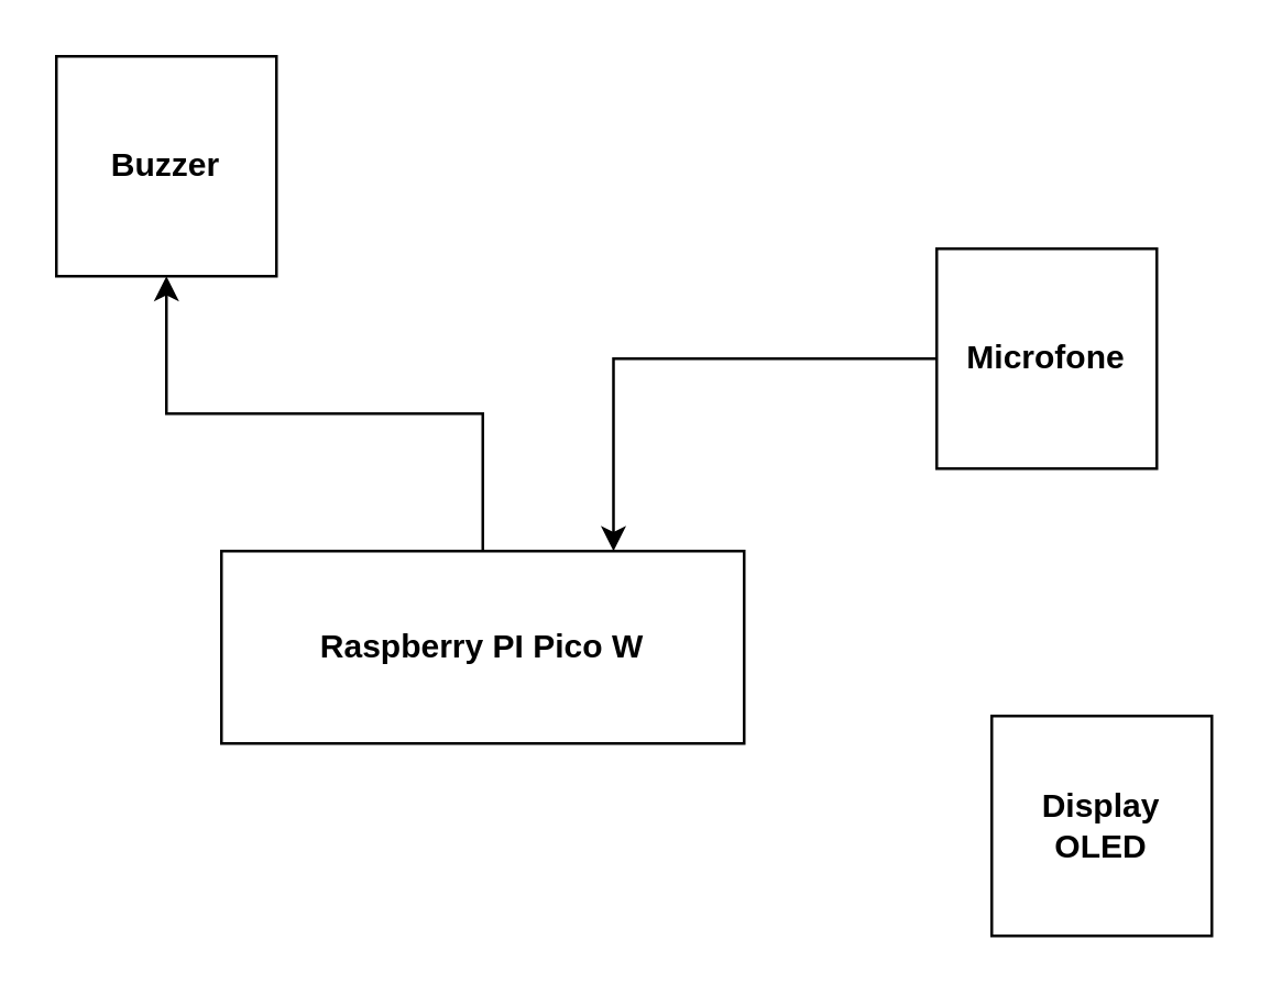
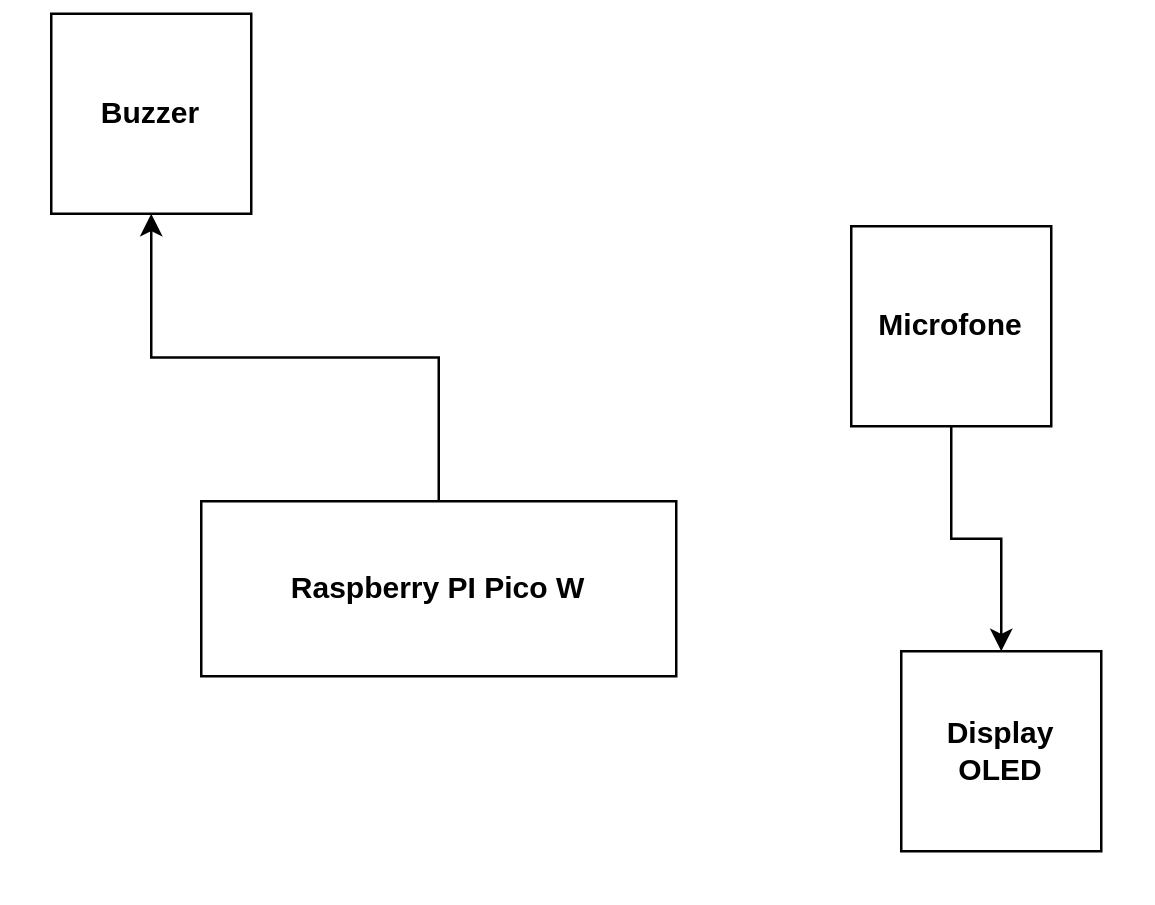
- <mxCell id="4" value="&lt;b&gt;Buzzer&lt;/b&gt;" style="whiteSpace=wrap;html=1;aspect=fixed;" vertex="1" parent="1"><mxGeometry x="20" y="20" width="80" height="80" as="geometry" /></mxCell>
+ <mxCell id="4" value="&lt;b&gt;Buzzer&lt;/b&gt;" style="whiteSpace=wrap;html=1;aspect=fixed;" vertex="1" parent="1"><mxGeometry x="20" y="5" width="80" height="80" as="geometry" /></mxCell>
- <mxCell id="5" style="edgeStyle=orthogonalEdgeStyle;rounded=0;orthogonalLoop=1;jettySize=auto;html=1;entryX=0.75;entryY=0;entryDx=0;entryDy=0;" edge="1" parent="1" source="6" target="3"><mxGeometry relative="1" as="geometry" /></mxCell>
+ <mxCell id="5" style="edgeStyle=orthogonalEdgeStyle;rounded=0;orthogonalLoop=1;jettySize=auto;html=1;" edge="1" parent="1" source="6" target="7"><mxGeometry relative="1" as="geometry" /></mxCell>
